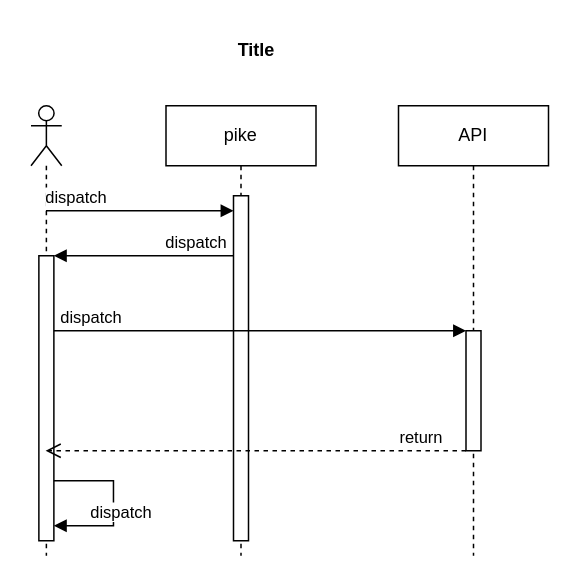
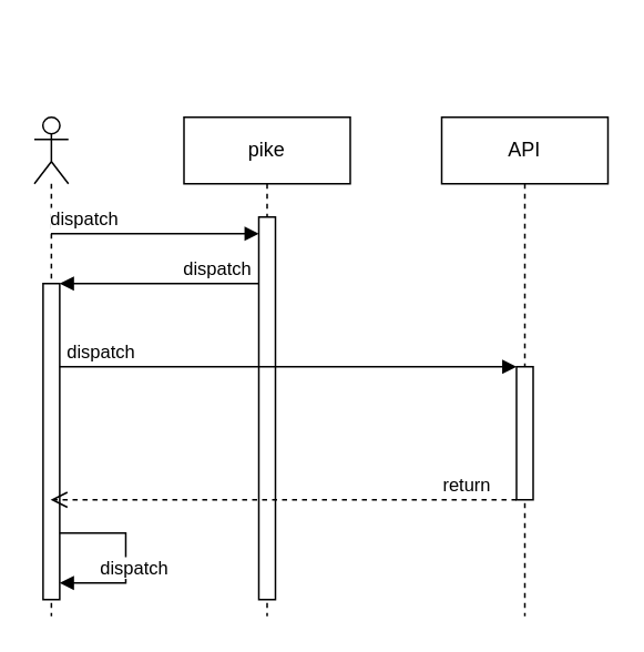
- <mxCell id="2" value="Title" style="text;align=center;fontStyle=1;verticalAlign=middle;spacingLeft=3;spacingRight=3;strokeColor=none;rotatable=0;points=[[0,0.5],[1,0.5]];portConstraint=eastwest;html=1;" vertex="1" parent="1"><mxGeometry x="130" y="20" width="80" height="26" as="geometry" /></mxCell>
